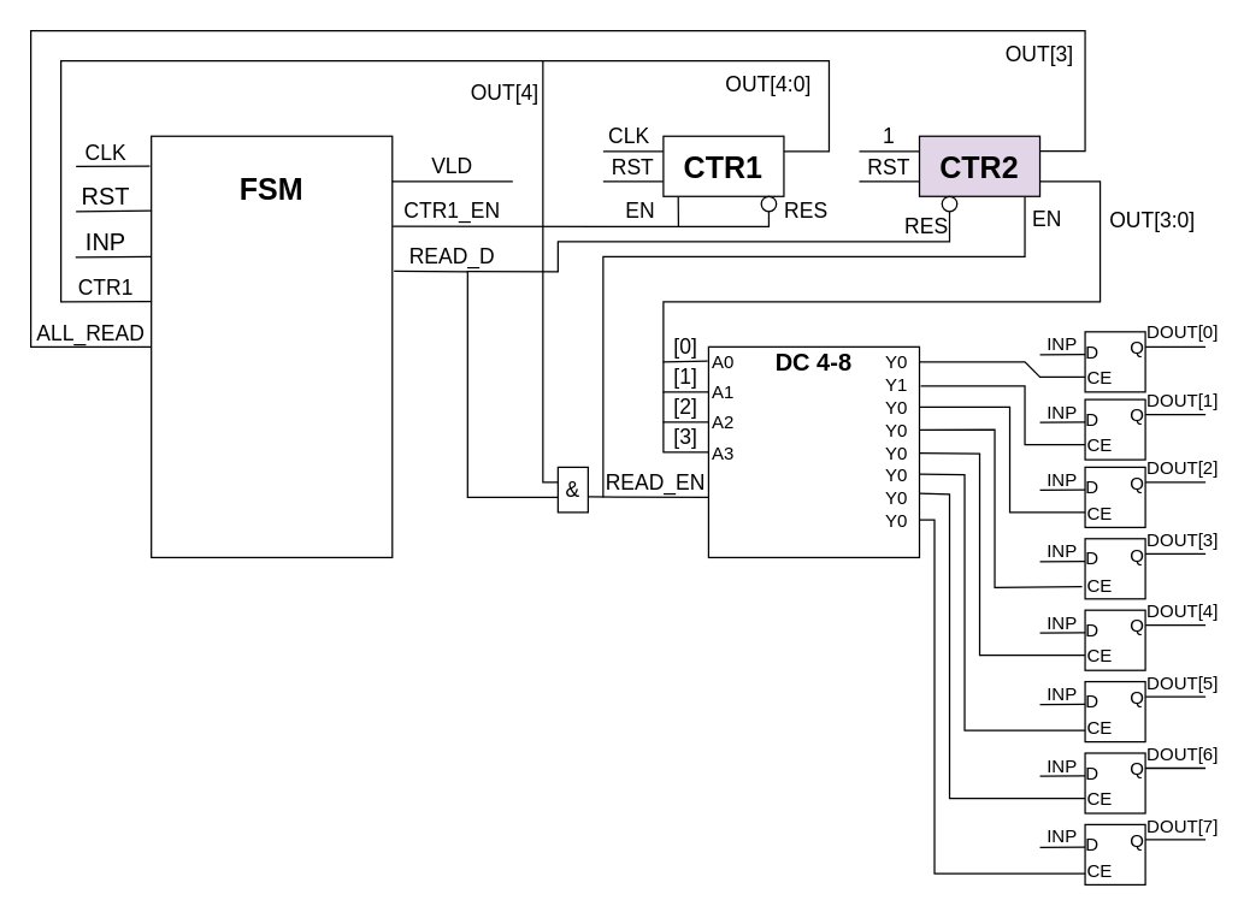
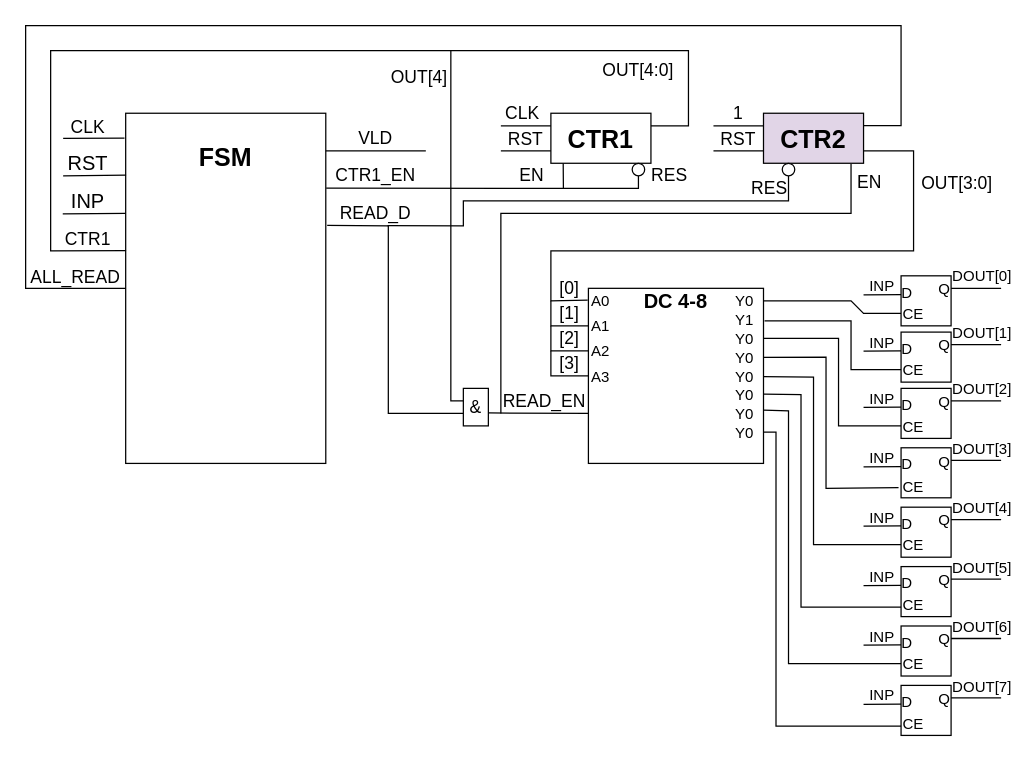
- <mxCell id="29" value="&lt;font style=&quot;font-size: 14px&quot;&gt;OUT[3]&lt;/font&gt;" style="text;html=1;strokeColor=none;fillColor=none;align=center;verticalAlign=middle;whiteSpace=wrap;rounded=0;fontSize=16;fontColor=#000000;" parent="1" vertex="1"><mxGeometry x="660" y="20" width="60" height="30" as="geometry" /></mxCell>
